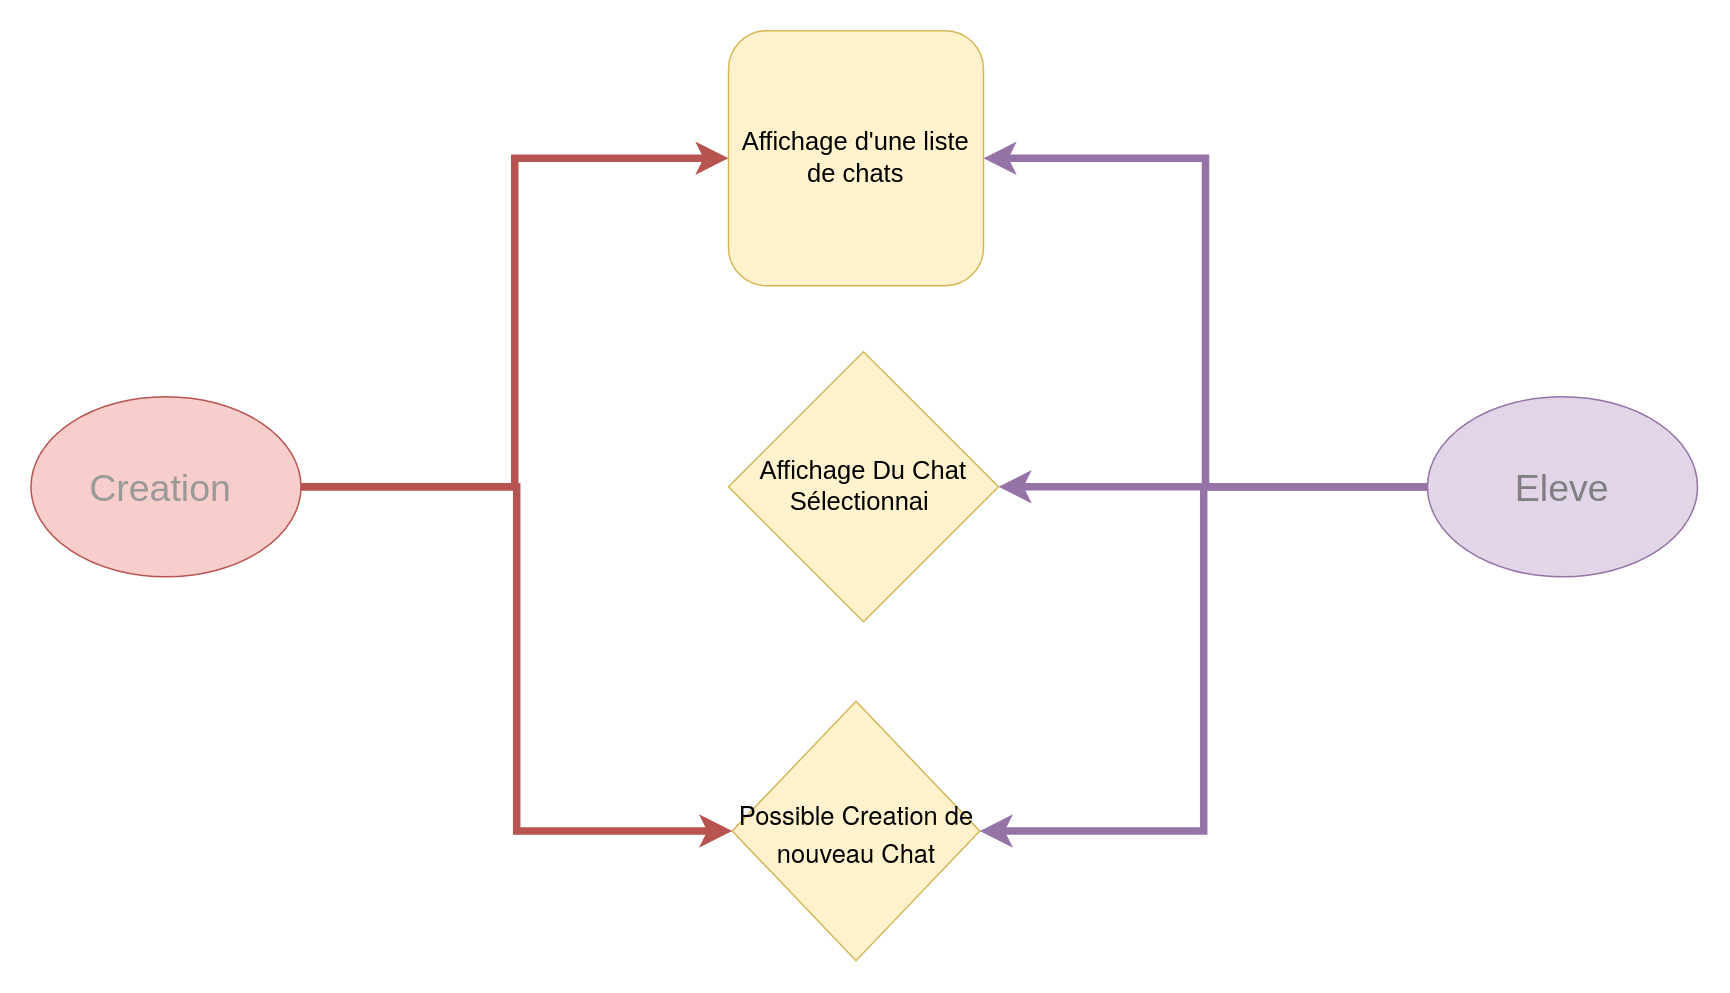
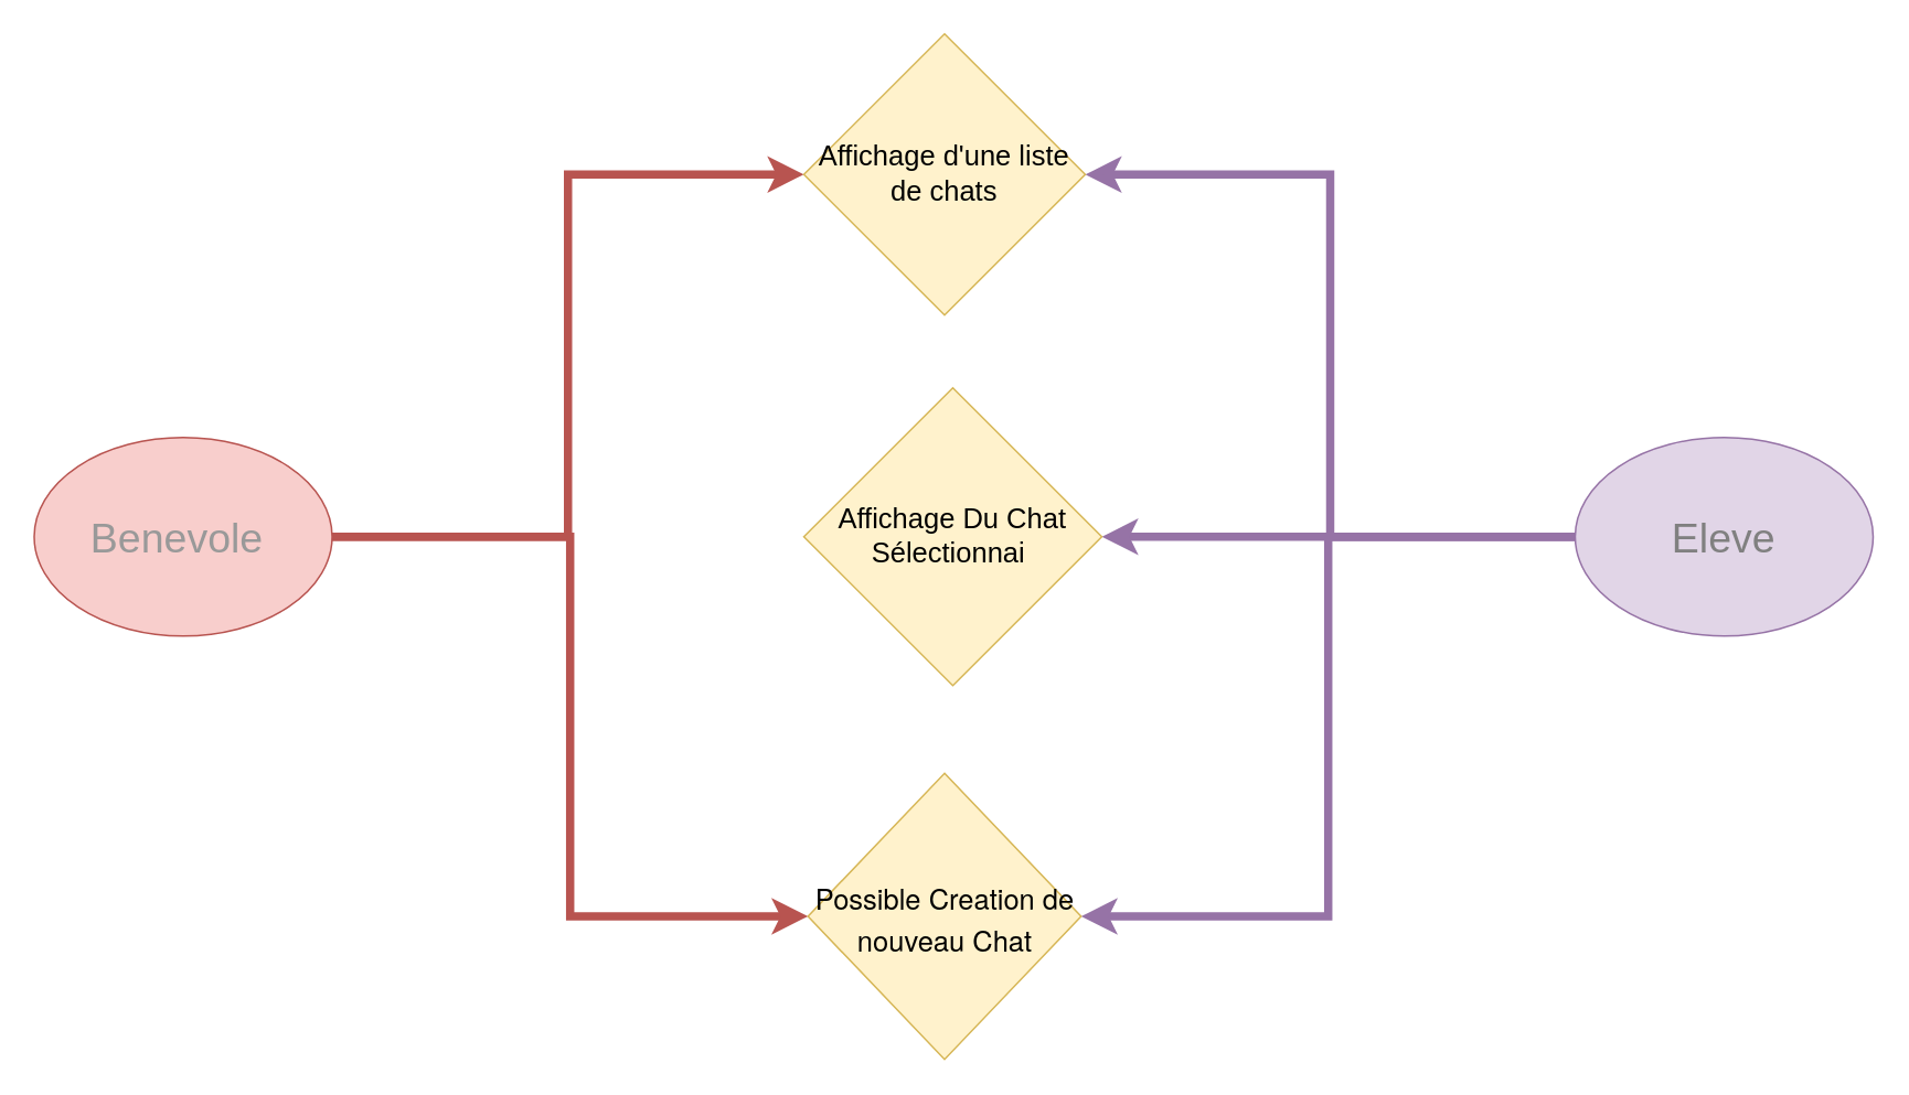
- <mxCell id="9" value="&lt;font style=&quot;font-size: 17px&quot;&gt;Affichage d'une liste de chats&lt;br&gt;&lt;/font&gt;" style="whiteSpace=wrap;html=1;fillColor=#fff2cc;strokeColor=#d6b656;rounded=1;" vertex="1" parent="1"><mxGeometry x="485" y="20" width="170" height="170" as="geometry" /></mxCell>
+ <mxCell id="9" value="&lt;font style=&quot;font-size: 17px&quot;&gt;Affichage d'une liste de chats&lt;br&gt;&lt;/font&gt;" style="rhombus;whiteSpace=wrap;html=1;fillColor=#fff2cc;strokeColor=#d6b656;" vertex="1" parent="1"><mxGeometry x="485" y="20" width="170" height="170" as="geometry" /></mxCell>
- <mxCell id="4" value="&lt;font style=&quot;font-size: 25px&quot; color=&quot;#999999&quot;&gt;Creation&amp;nbsp;&lt;/font&gt;" style="ellipse;whiteSpace=wrap;html=1;fillColor=#f8cecc;strokeColor=#b85450;" vertex="1" parent="1"><mxGeometry x="20" y="264" width="180" height="120" as="geometry" /></mxCell>
+ <mxCell id="4" value="&lt;font style=&quot;font-size: 25px&quot; color=&quot;#999999&quot;&gt;Benevole&amp;nbsp;&lt;/font&gt;" style="ellipse;whiteSpace=wrap;html=1;fillColor=#f8cecc;strokeColor=#b85450;" vertex="1" parent="1"><mxGeometry x="20" y="264" width="180" height="120" as="geometry" /></mxCell>
